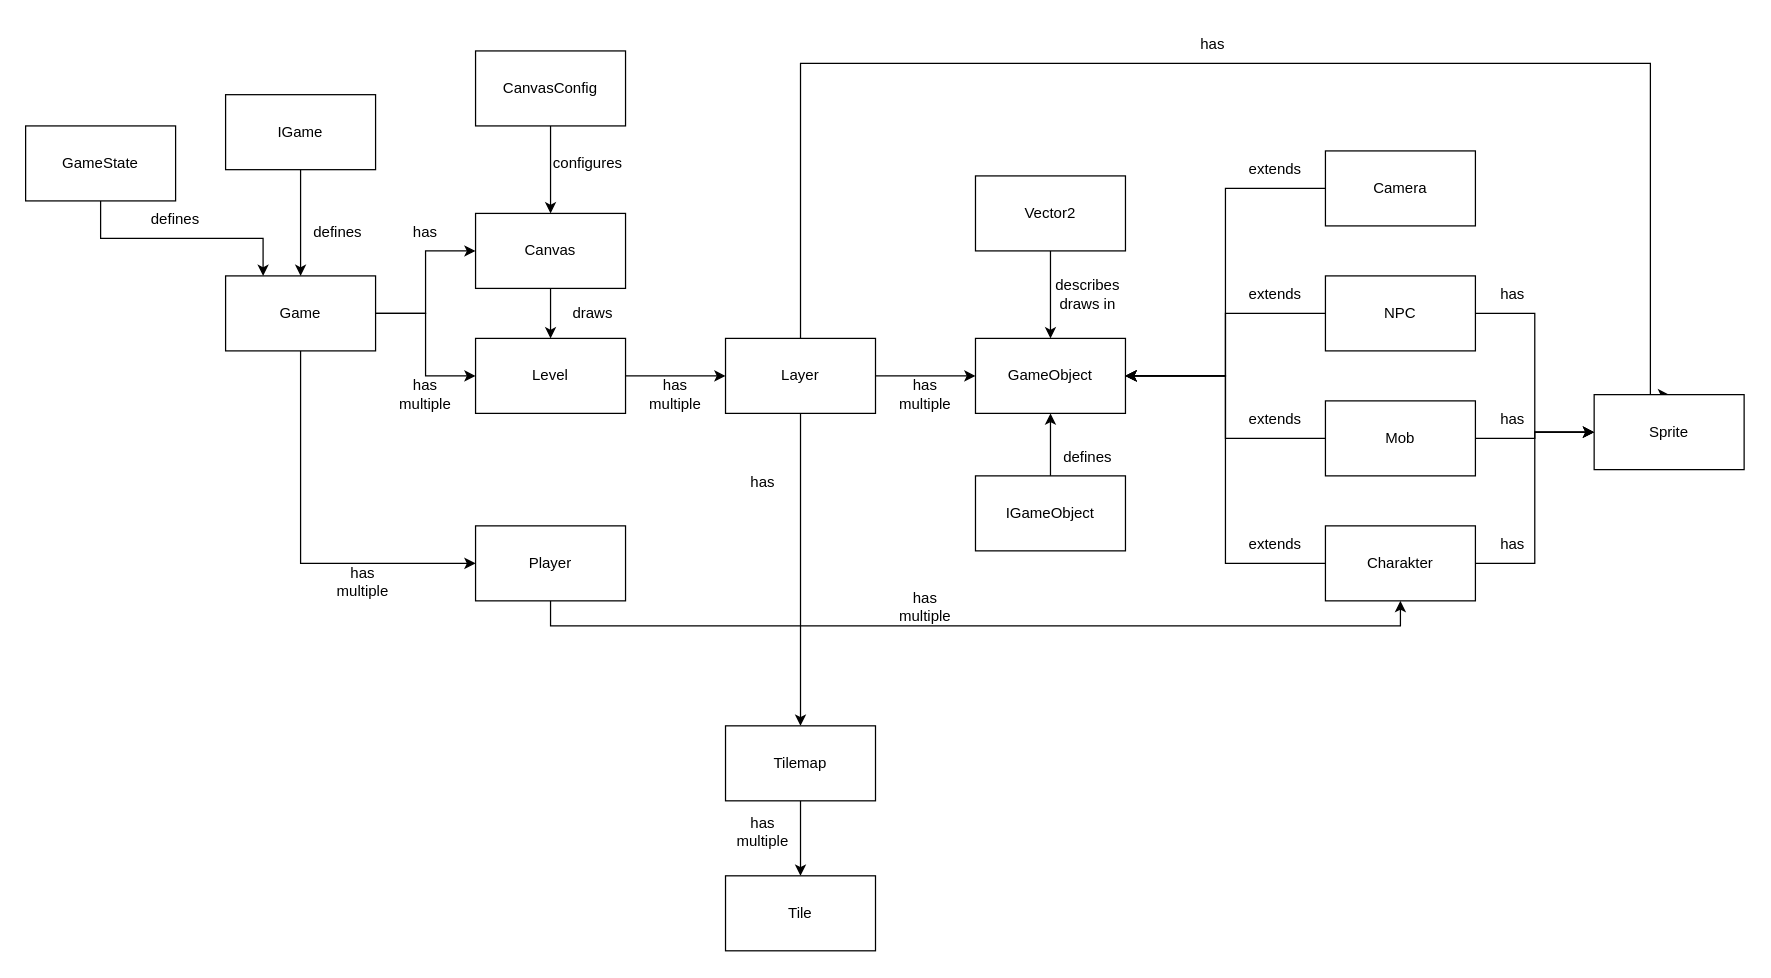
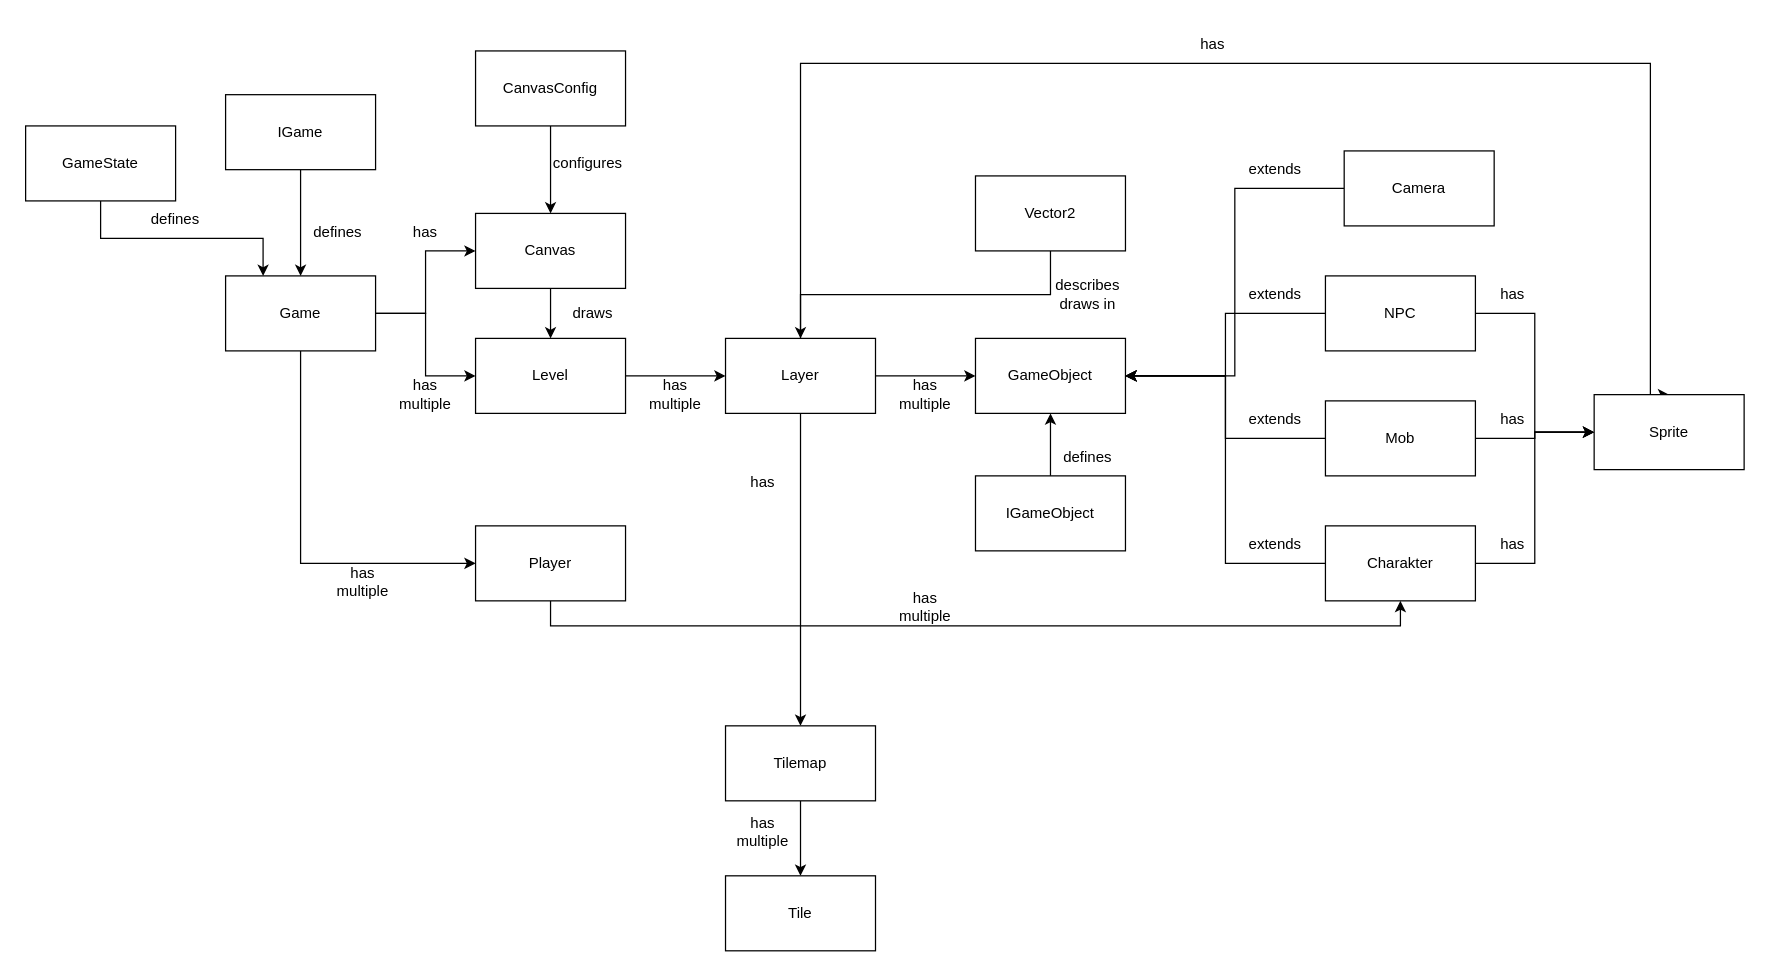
- <mxCell id="27" value="Camera" style="rounded=0;whiteSpace=wrap;html=1;" vertex="1" parent="1"><mxGeometry x="1060" y="120" width="120" height="60" as="geometry" /></mxCell>
+ <mxCell id="27" value="Camera" style="rounded=0;whiteSpace=wrap;html=1;" vertex="1" parent="1"><mxGeometry x="1075" y="120" width="120" height="60" as="geometry" /></mxCell>
- <mxCell id="48" style="edgeStyle=orthogonalEdgeStyle;rounded=0;orthogonalLoop=1;jettySize=auto;html=1;exitX=0.5;exitY=1;exitDx=0;exitDy=0;entryX=0.5;entryY=0;entryDx=0;entryDy=0;" edge="1" parent="1" source="49" target="24"><mxGeometry relative="1" as="geometry" /></mxCell>
+ <mxCell id="48" style="edgeStyle=orthogonalEdgeStyle;rounded=0;orthogonalLoop=1;jettySize=auto;html=1;exitX=0.5;exitY=1;exitDx=0;exitDy=0;" edge="1" parent="1" source="49" target="22"><mxGeometry relative="1" as="geometry" /></mxCell>
